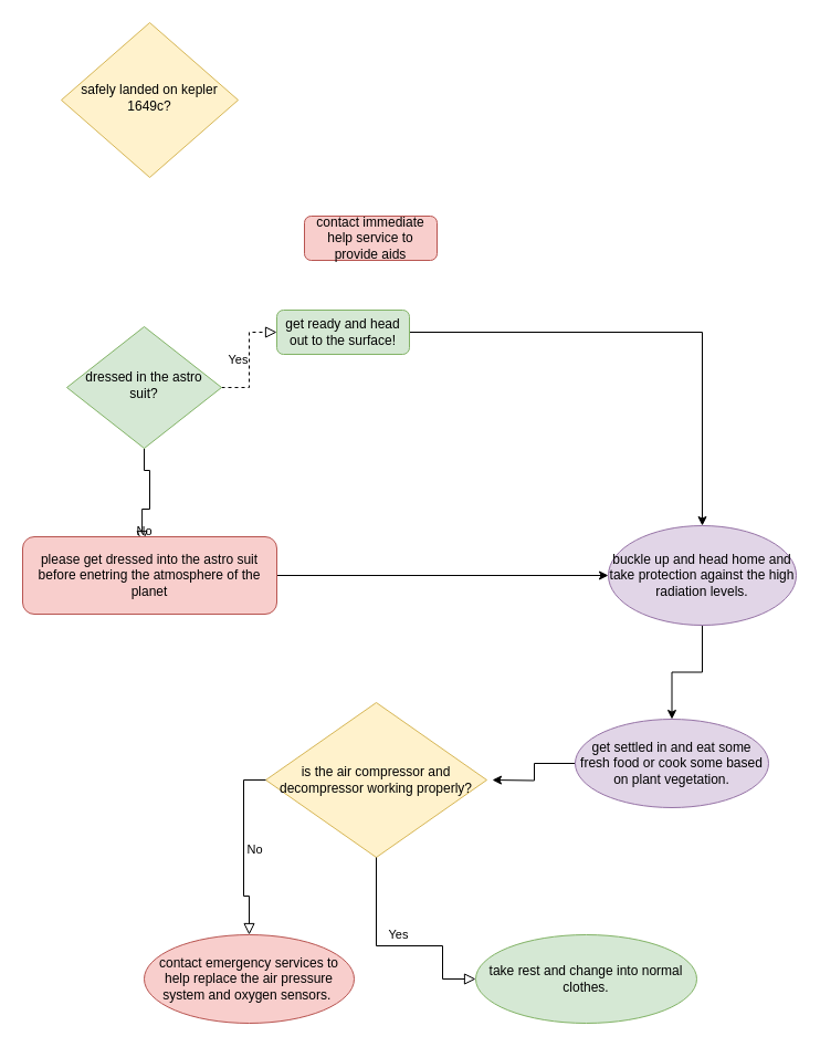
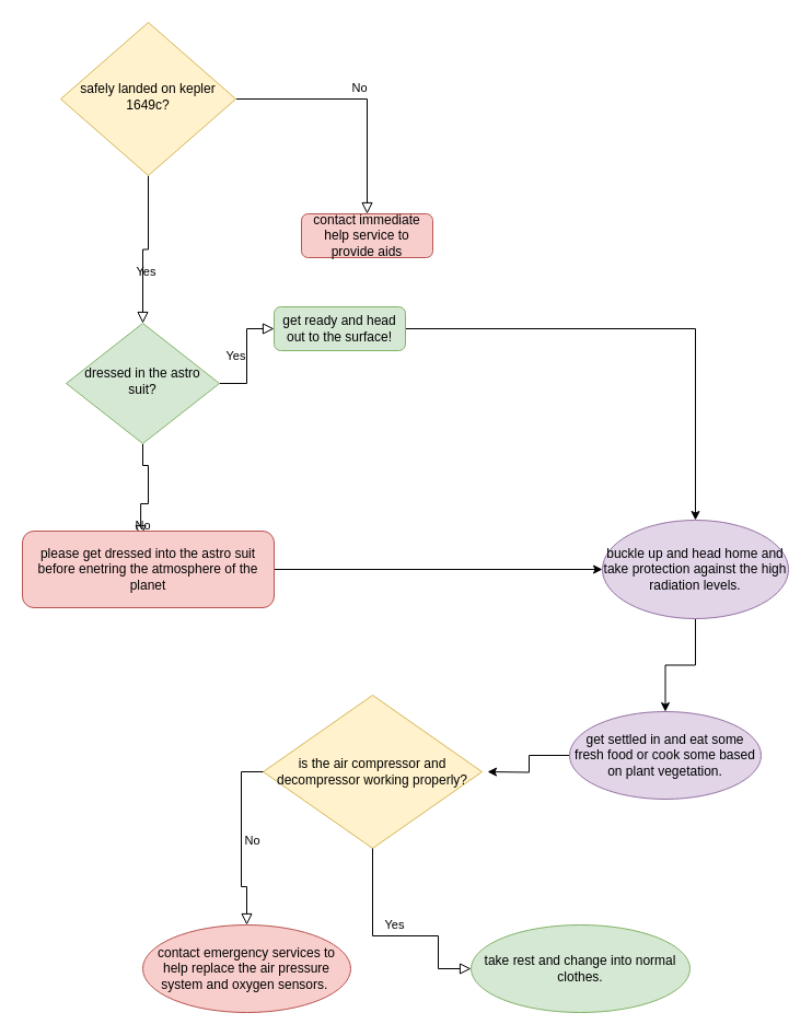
+ <mxCell id="3" value="No" style="edgeStyle=orthogonalEdgeStyle;rounded=0;html=1;jettySize=auto;orthogonalLoop=1;fontSize=11;endArrow=block;endFill=0;endSize=8;strokeWidth=1;shadow=0;labelBackgroundColor=none;" parent="1" source="4" target="5" edge="1"><mxGeometry y="10" relative="1" as="geometry"><mxPoint as="offset" /></mxGeometry></mxCell>
+ <mxCell id="2" value="Yes" style="rounded=0;html=1;jettySize=auto;orthogonalLoop=1;fontSize=11;endArrow=block;endFill=0;endSize=8;strokeWidth=1;shadow=0;labelBackgroundColor=none;edgeStyle=orthogonalEdgeStyle;" parent="1" source="4" target="8" edge="1"><mxGeometry y="20" relative="1" as="geometry"><mxPoint as="offset" /></mxGeometry></mxCell>
- <mxCell id="7" value="Yes" style="edgeStyle=orthogonalEdgeStyle;rounded=0;html=1;jettySize=auto;orthogonalLoop=1;fontSize=11;endArrow=block;endFill=0;endSize=8;strokeWidth=1;shadow=0;labelBackgroundColor=none;dashed=1;" parent="1" source="8" target="12" edge="1"><mxGeometry y="10" relative="1" as="geometry"><mxPoint as="offset" /></mxGeometry></mxCell>
+ <mxCell id="7" value="Yes" style="edgeStyle=orthogonalEdgeStyle;rounded=0;html=1;jettySize=auto;orthogonalLoop=1;fontSize=11;endArrow=block;endFill=0;endSize=8;strokeWidth=1;shadow=0;labelBackgroundColor=none;" parent="1" source="8" target="12" edge="1"><mxGeometry y="10" relative="1" as="geometry"><mxPoint as="offset" /></mxGeometry></mxCell>
